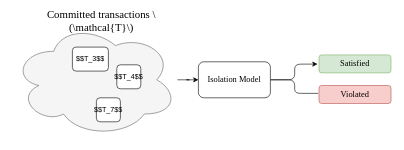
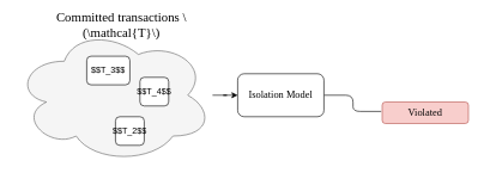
- <mxCell id="7" value="Satisfied" style="rounded=1;whiteSpace=wrap;html=1;fillColor=#d5e8d4;strokeColor=#82b366;fontFamily=Lucida Console;fontSize=14;" parent="1" vertex="1"><mxGeometry x="531" y="91" width="120" height="30" as="geometry" /></mxCell>
- <mxCell id="4" style="edgeStyle=orthogonalEdgeStyle;rounded=1;orthogonalLoop=1;jettySize=auto;html=1;curved=0;entryX=-0.021;entryY=0.512;entryDx=0;entryDy=0;entryPerimeter=0;" parent="1" source="6" target="7" edge="1"><mxGeometry relative="1" as="geometry"><mxPoint x="600" y="105" as="targetPoint" /></mxGeometry></mxCell>
- <mxCell id="12" value="$$T_7$$" style="rounded=1;whiteSpace=wrap;html=1;" vertex="1" parent="1"><mxGeometry x="160" y="162.5" width="40" height="40" as="geometry" /></mxCell>
+ <mxCell id="12" value="$$T_2$$" style="rounded=1;whiteSpace=wrap;html=1;" vertex="1" parent="1"><mxGeometry x="160" y="162.5" width="40" height="40" as="geometry" /></mxCell>
